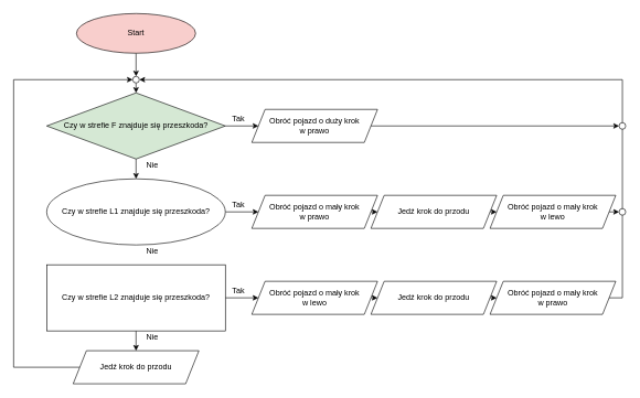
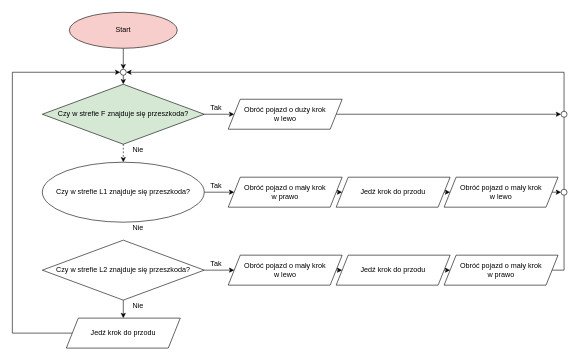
- <mxCell id="15" value="Obróć pojazd o duży krok&lt;br&gt;w prawo" style="shape=parallelogram;perimeter=parallelogramPerimeter;whiteSpace=wrap;html=1;fixedSize=1;" parent="1" vertex="1"><mxGeometry x="380" y="165" width="190" height="50" as="geometry" /></mxCell>
+ <mxCell id="15" value="Obróć pojazd o duży krok&lt;br&gt;w lewo" style="shape=parallelogram;perimeter=parallelogramPerimeter;whiteSpace=wrap;html=1;fixedSize=1;" parent="1" vertex="1"><mxGeometry x="380" y="165" width="190" height="50" as="geometry" /></mxCell>
- <mxCell id="2" style="edgeStyle=orthogonalEdgeStyle;rounded=0;orthogonalLoop=1;jettySize=auto;html=1;exitX=0.5;exitY=1;exitDx=0;exitDy=0;entryX=0.5;entryY=0;entryDx=0;entryDy=0;" parent="1" source="4" target="6" edge="1"><mxGeometry relative="1" as="geometry" /></mxCell>
+ <mxCell id="2" style="edgeStyle=orthogonalEdgeStyle;rounded=0;orthogonalLoop=1;jettySize=auto;html=1;exitX=0.5;exitY=1;exitDx=0;exitDy=0;entryX=0.5;entryY=0;entryDx=0;entryDy=0;dashed=1;" parent="1" source="4" target="6" edge="1"><mxGeometry relative="1" as="geometry" /></mxCell>
- <mxCell id="9" value="Czy w strefie L2 znajduje się przeszkoda?" style="whiteSpace=wrap;html=1;rounded=0;" parent="1" vertex="1"><mxGeometry x="70" y="400" width="270" height="100" as="geometry" /></mxCell>
+ <mxCell id="9" value="Czy w strefie L2 znajduje się przeszkoda?" style="rhombus;whiteSpace=wrap;html=1;" parent="1" vertex="1"><mxGeometry x="70" y="400" width="270" height="100" as="geometry" /></mxCell>
